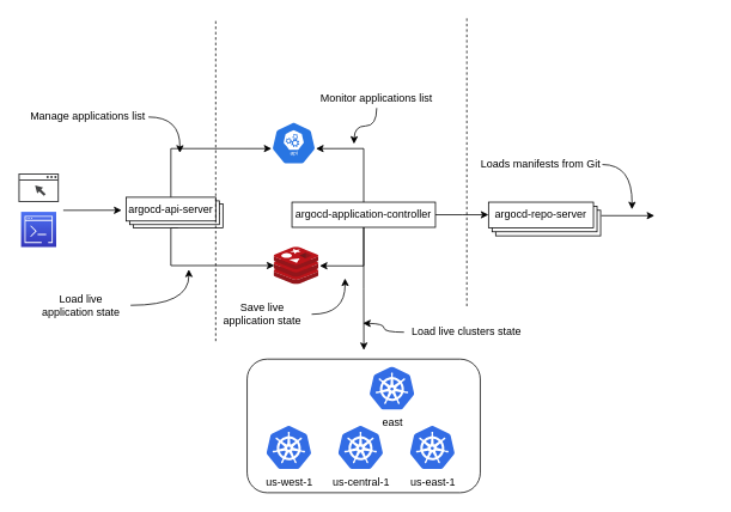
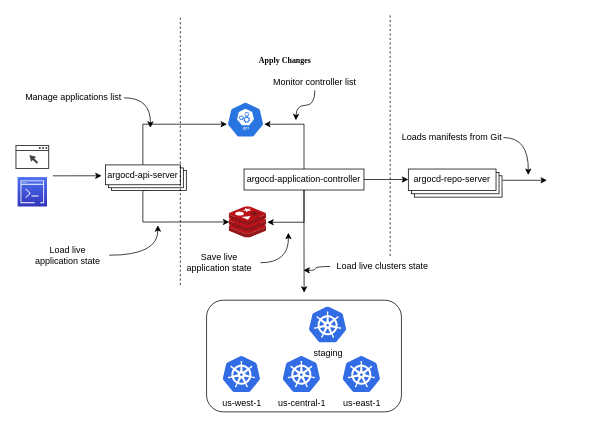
+ <mxCell id="41" value="&lt;font face=&quot;verdana&quot;&gt;&lt;span style=&quot;font-size: 10.667px&quot;&gt;&lt;b&gt;Apply Changes&lt;/b&gt;&lt;/span&gt;&lt;/font&gt;" style="text;html=1;strokeColor=none;fillColor=none;align=center;verticalAlign=middle;whiteSpace=wrap;rounded=0;dashed=1;" parent="1" vertex="1"><mxGeometry x="290" y="70" width="180" height="20" as="geometry" /></mxCell>
- <mxCell id="28" value="Monitor applications list" style="text;html=1;strokeColor=none;fillColor=none;align=center;verticalAlign=middle;whiteSpace=wrap;rounded=0;" parent="1" vertex="1"><mxGeometry x="352" y="100" width="135" height="20" as="geometry" /></mxCell>
+ <mxCell id="28" value="Monitor controller list" style="text;html=1;strokeColor=none;fillColor=none;align=center;verticalAlign=middle;whiteSpace=wrap;rounded=0;" parent="1" vertex="1"><mxGeometry x="352" y="100" width="135" height="20" as="geometry" /></mxCell>
- <mxCell id="34" value="Load live clusters state" style="text;html=1;strokeColor=none;fillColor=none;align=center;verticalAlign=middle;whiteSpace=wrap;rounded=0;" parent="1" vertex="1"><mxGeometry x="450" y="360" width="140" height="20" as="geometry" /></mxCell>
+ <mxCell id="34" value="Load live clusters state" style="text;html=1;strokeColor=none;fillColor=none;align=center;verticalAlign=middle;whiteSpace=wrap;rounded=0;" parent="1" vertex="1"><mxGeometry x="440" y="345" width="140" height="20" as="geometry" /></mxCell>
- <mxCell id="17" value="east" style="aspect=fixed;html=1;points=[];align=center;image;fontSize=12;image=img/lib/mscae/Kubernetes.svg;" parent="1" vertex="1"><mxGeometry x="412" y="409" width="50" height="48" as="geometry" /></mxCell>
+ <mxCell id="17" value="staging" style="aspect=fixed;html=1;points=[];align=center;image;fontSize=12;image=img/lib/mscae/Kubernetes.svg;" parent="1" vertex="1"><mxGeometry x="412" y="409" width="50" height="48" as="geometry" /></mxCell>
